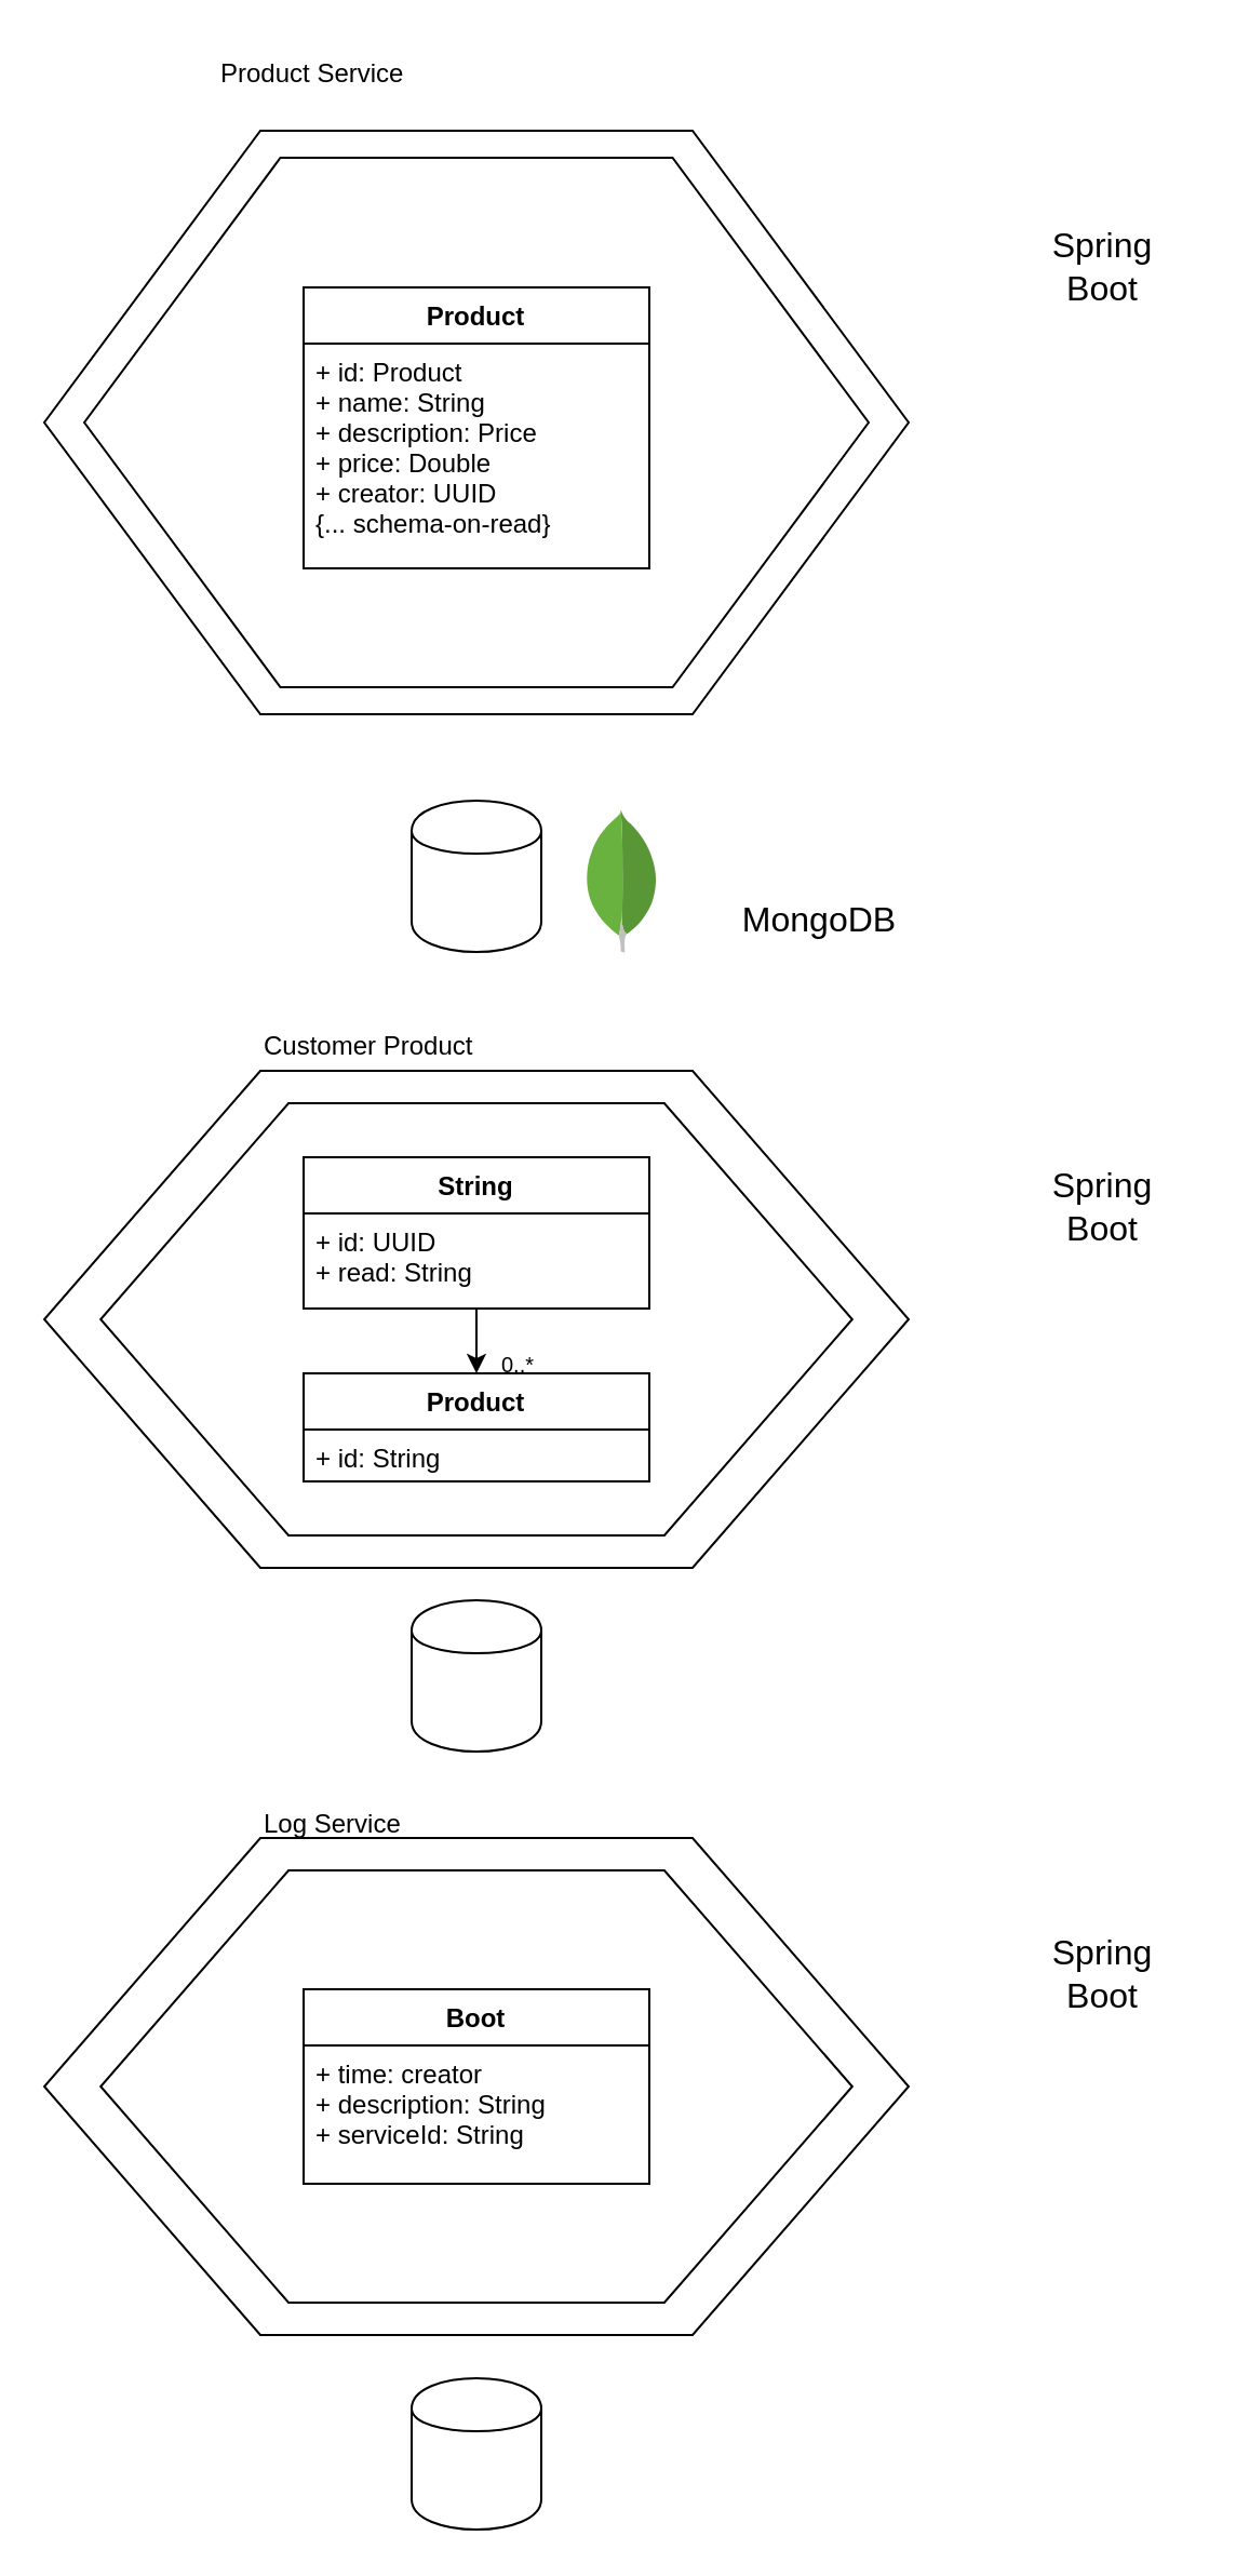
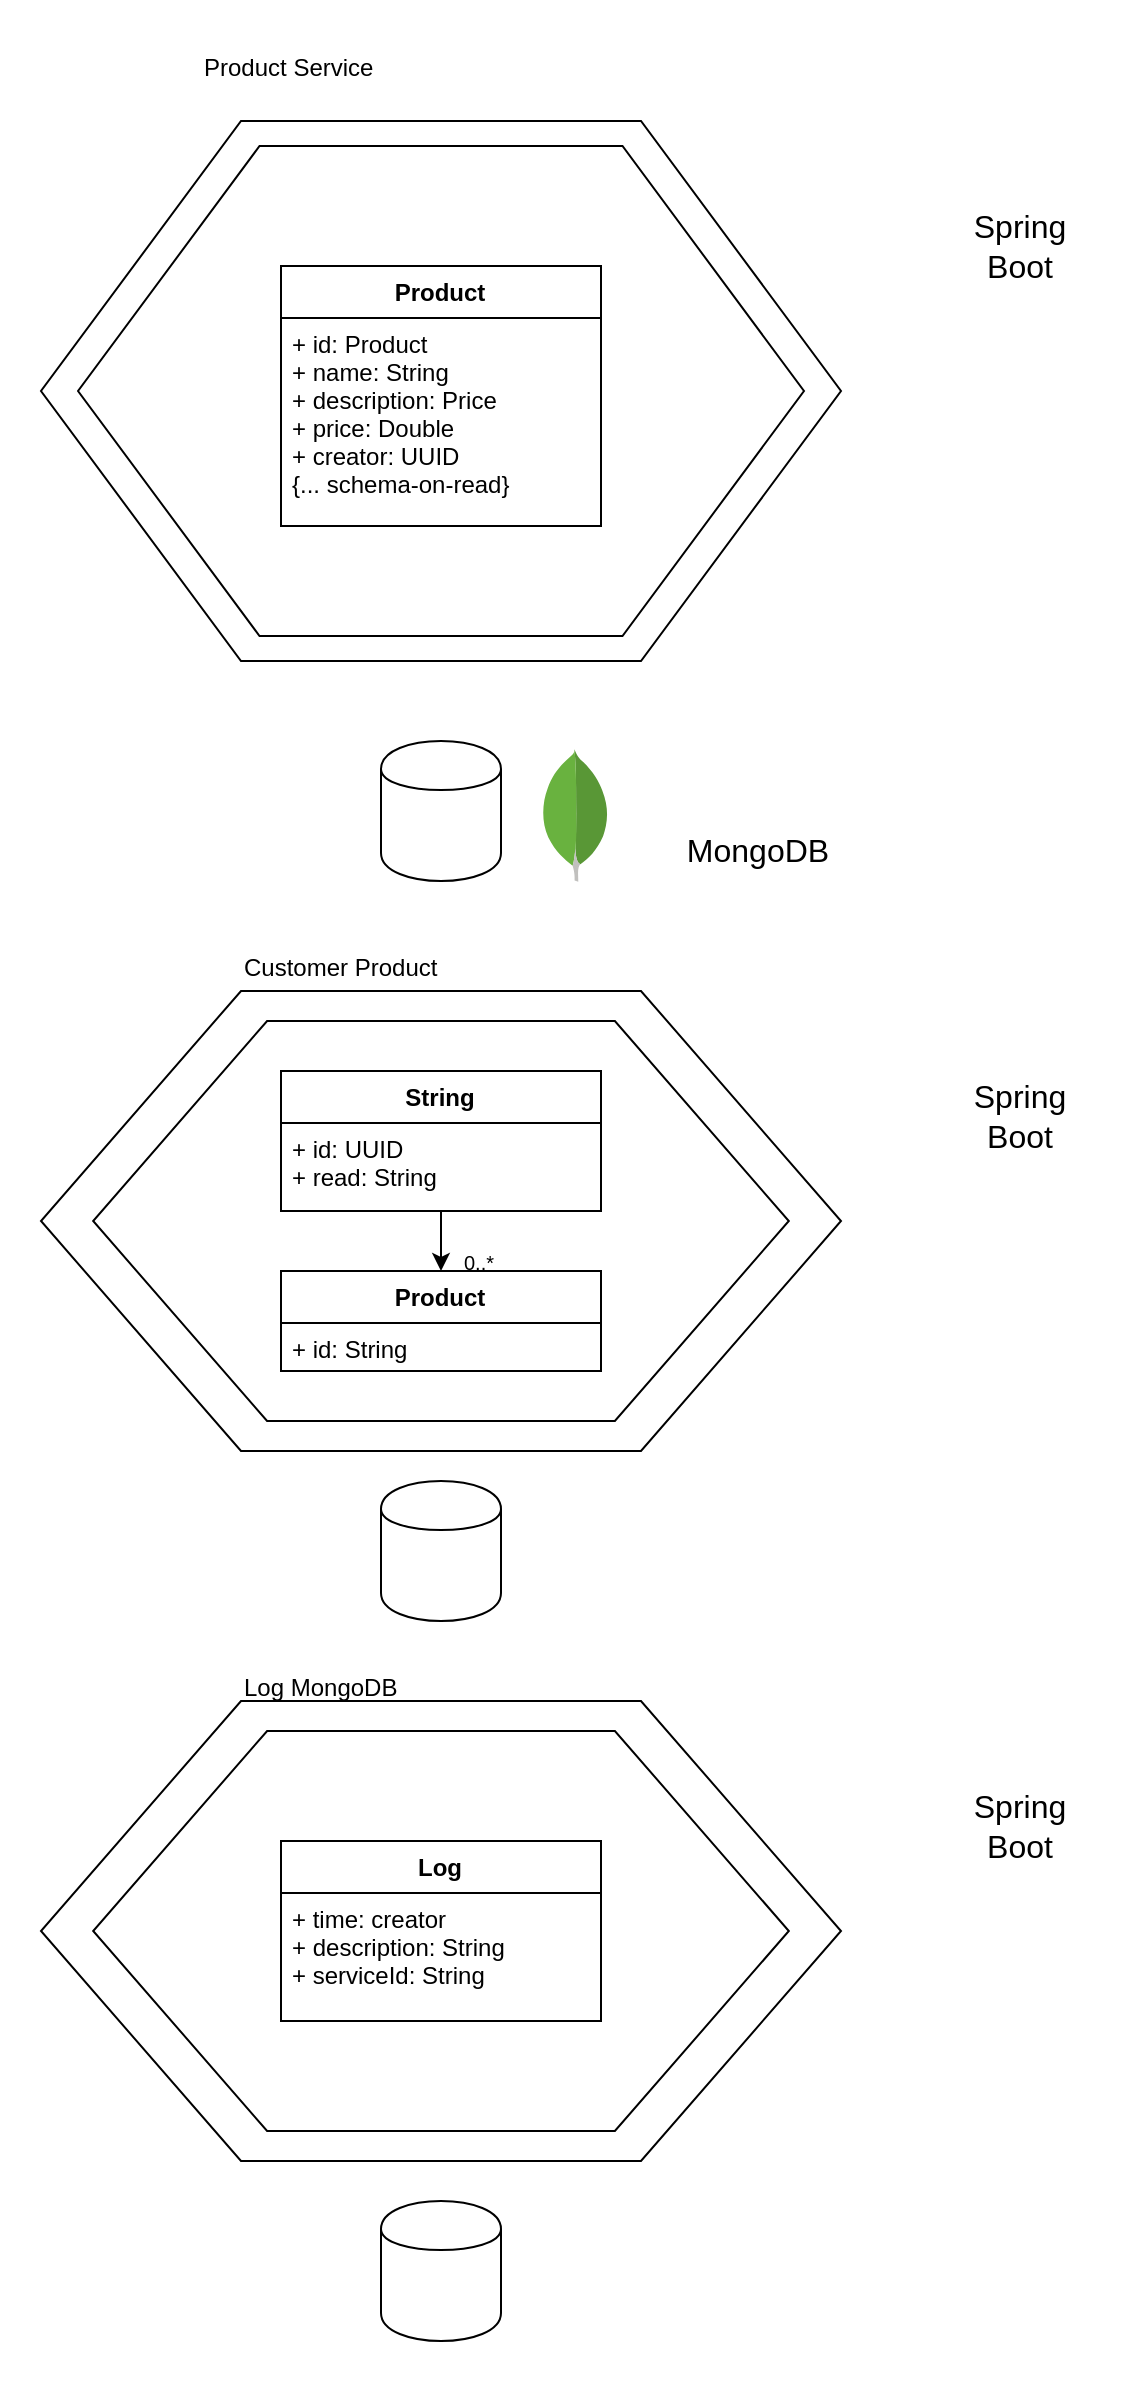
- <mxCell id="24" value="Log Service" style="text;html=1;" vertex="1" parent="1"><mxGeometry x="120" y="830" width="90" height="30" as="geometry" /></mxCell>
+ <mxCell id="24" value="Log MongoDB" style="text;html=1;" vertex="1" parent="1"><mxGeometry x="120" y="830" width="90" height="30" as="geometry" /></mxCell>
- <mxCell id="21" value="Boot" style="swimlane;fontStyle=1;align=center;verticalAlign=top;childLayout=stackLayout;horizontal=1;startSize=26;horizontalStack=0;resizeParent=1;resizeParentMax=0;resizeLast=0;collapsible=1;marginBottom=0;" vertex="1" parent="1"><mxGeometry x="140" y="920" width="160" height="90" as="geometry" /></mxCell>
+ <mxCell id="21" value="Log" style="swimlane;fontStyle=1;align=center;verticalAlign=top;childLayout=stackLayout;horizontal=1;startSize=26;horizontalStack=0;resizeParent=1;resizeParentMax=0;resizeLast=0;collapsible=1;marginBottom=0;" vertex="1" parent="1"><mxGeometry x="140" y="920" width="160" height="90" as="geometry" /></mxCell>
